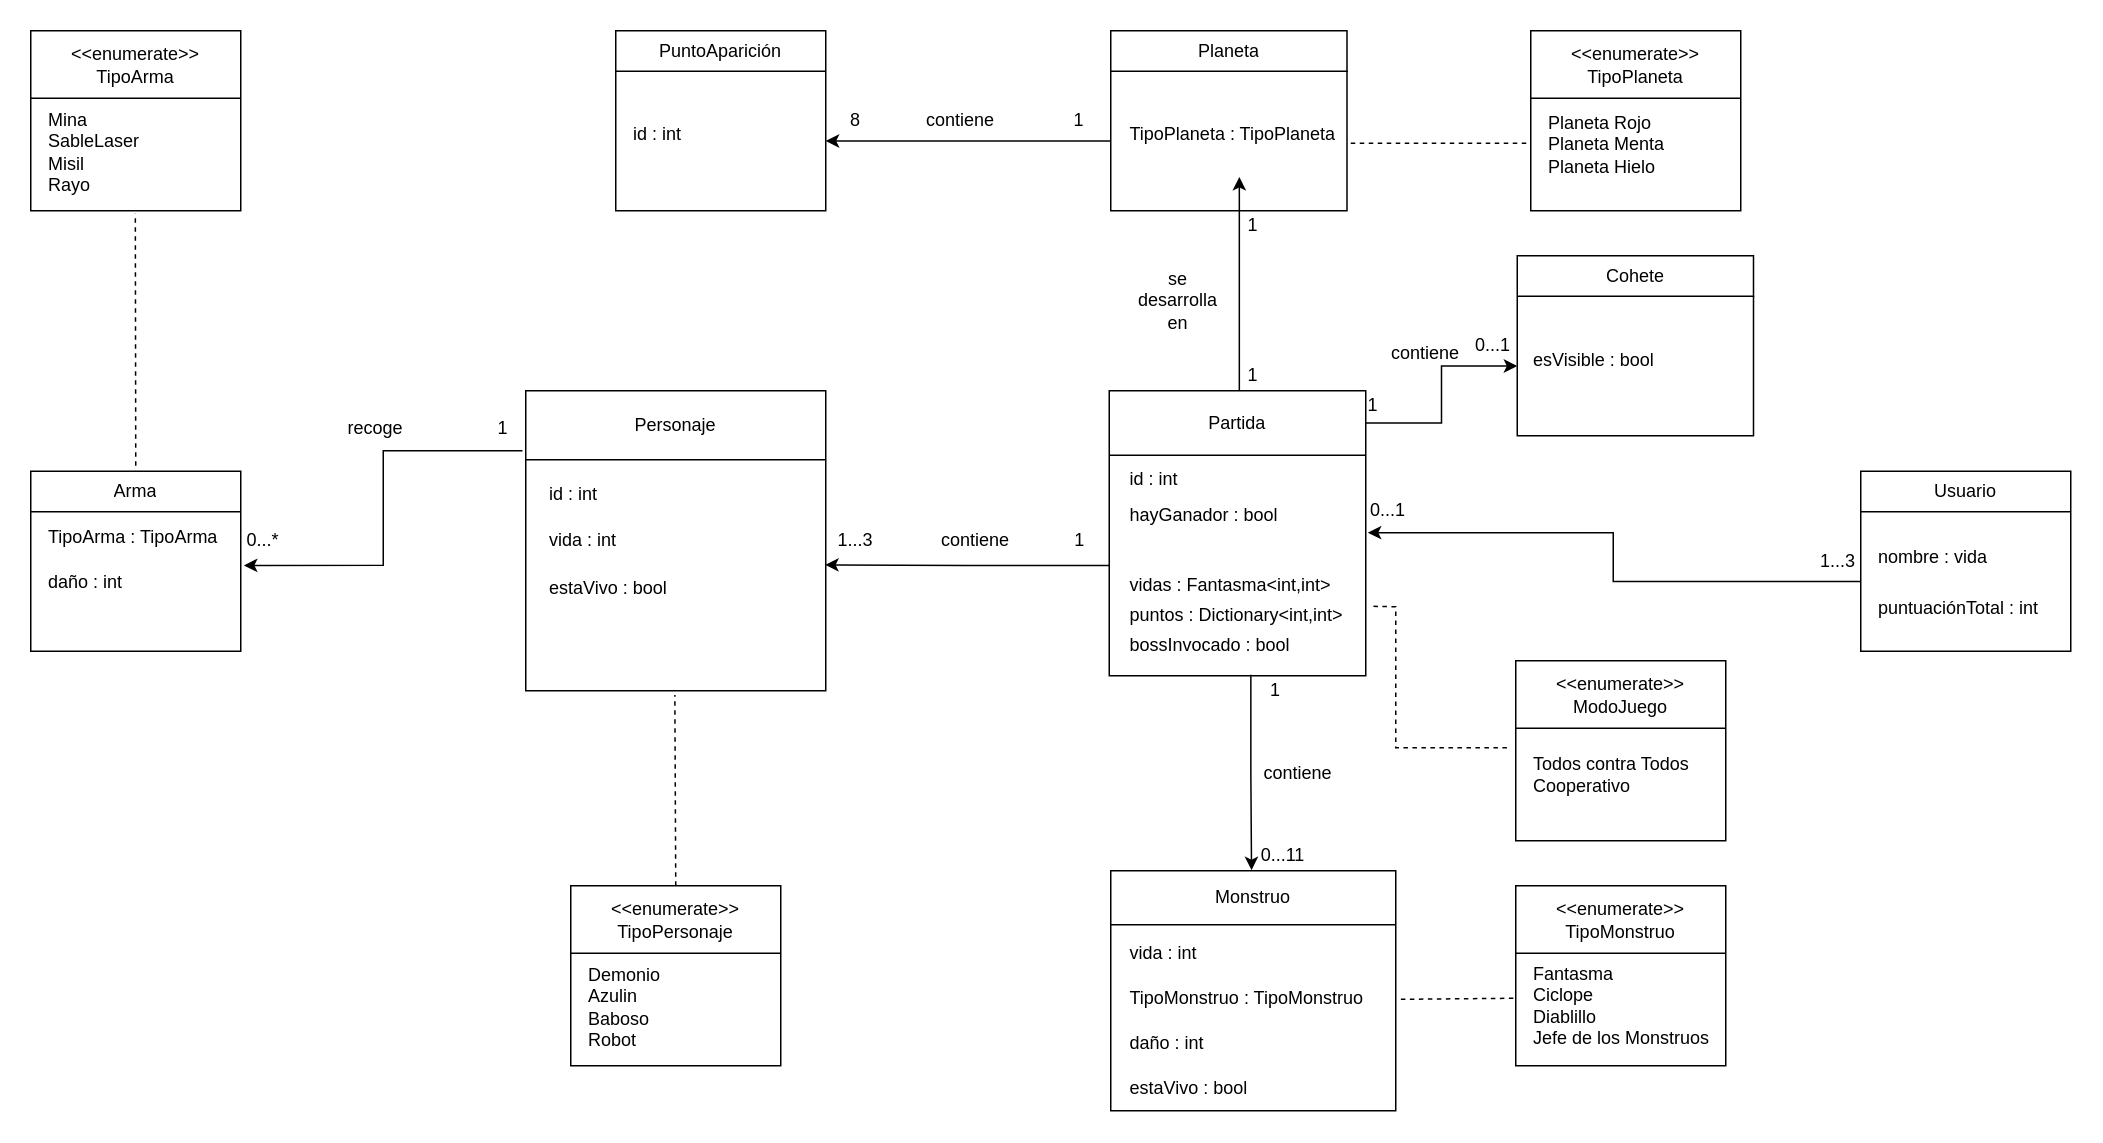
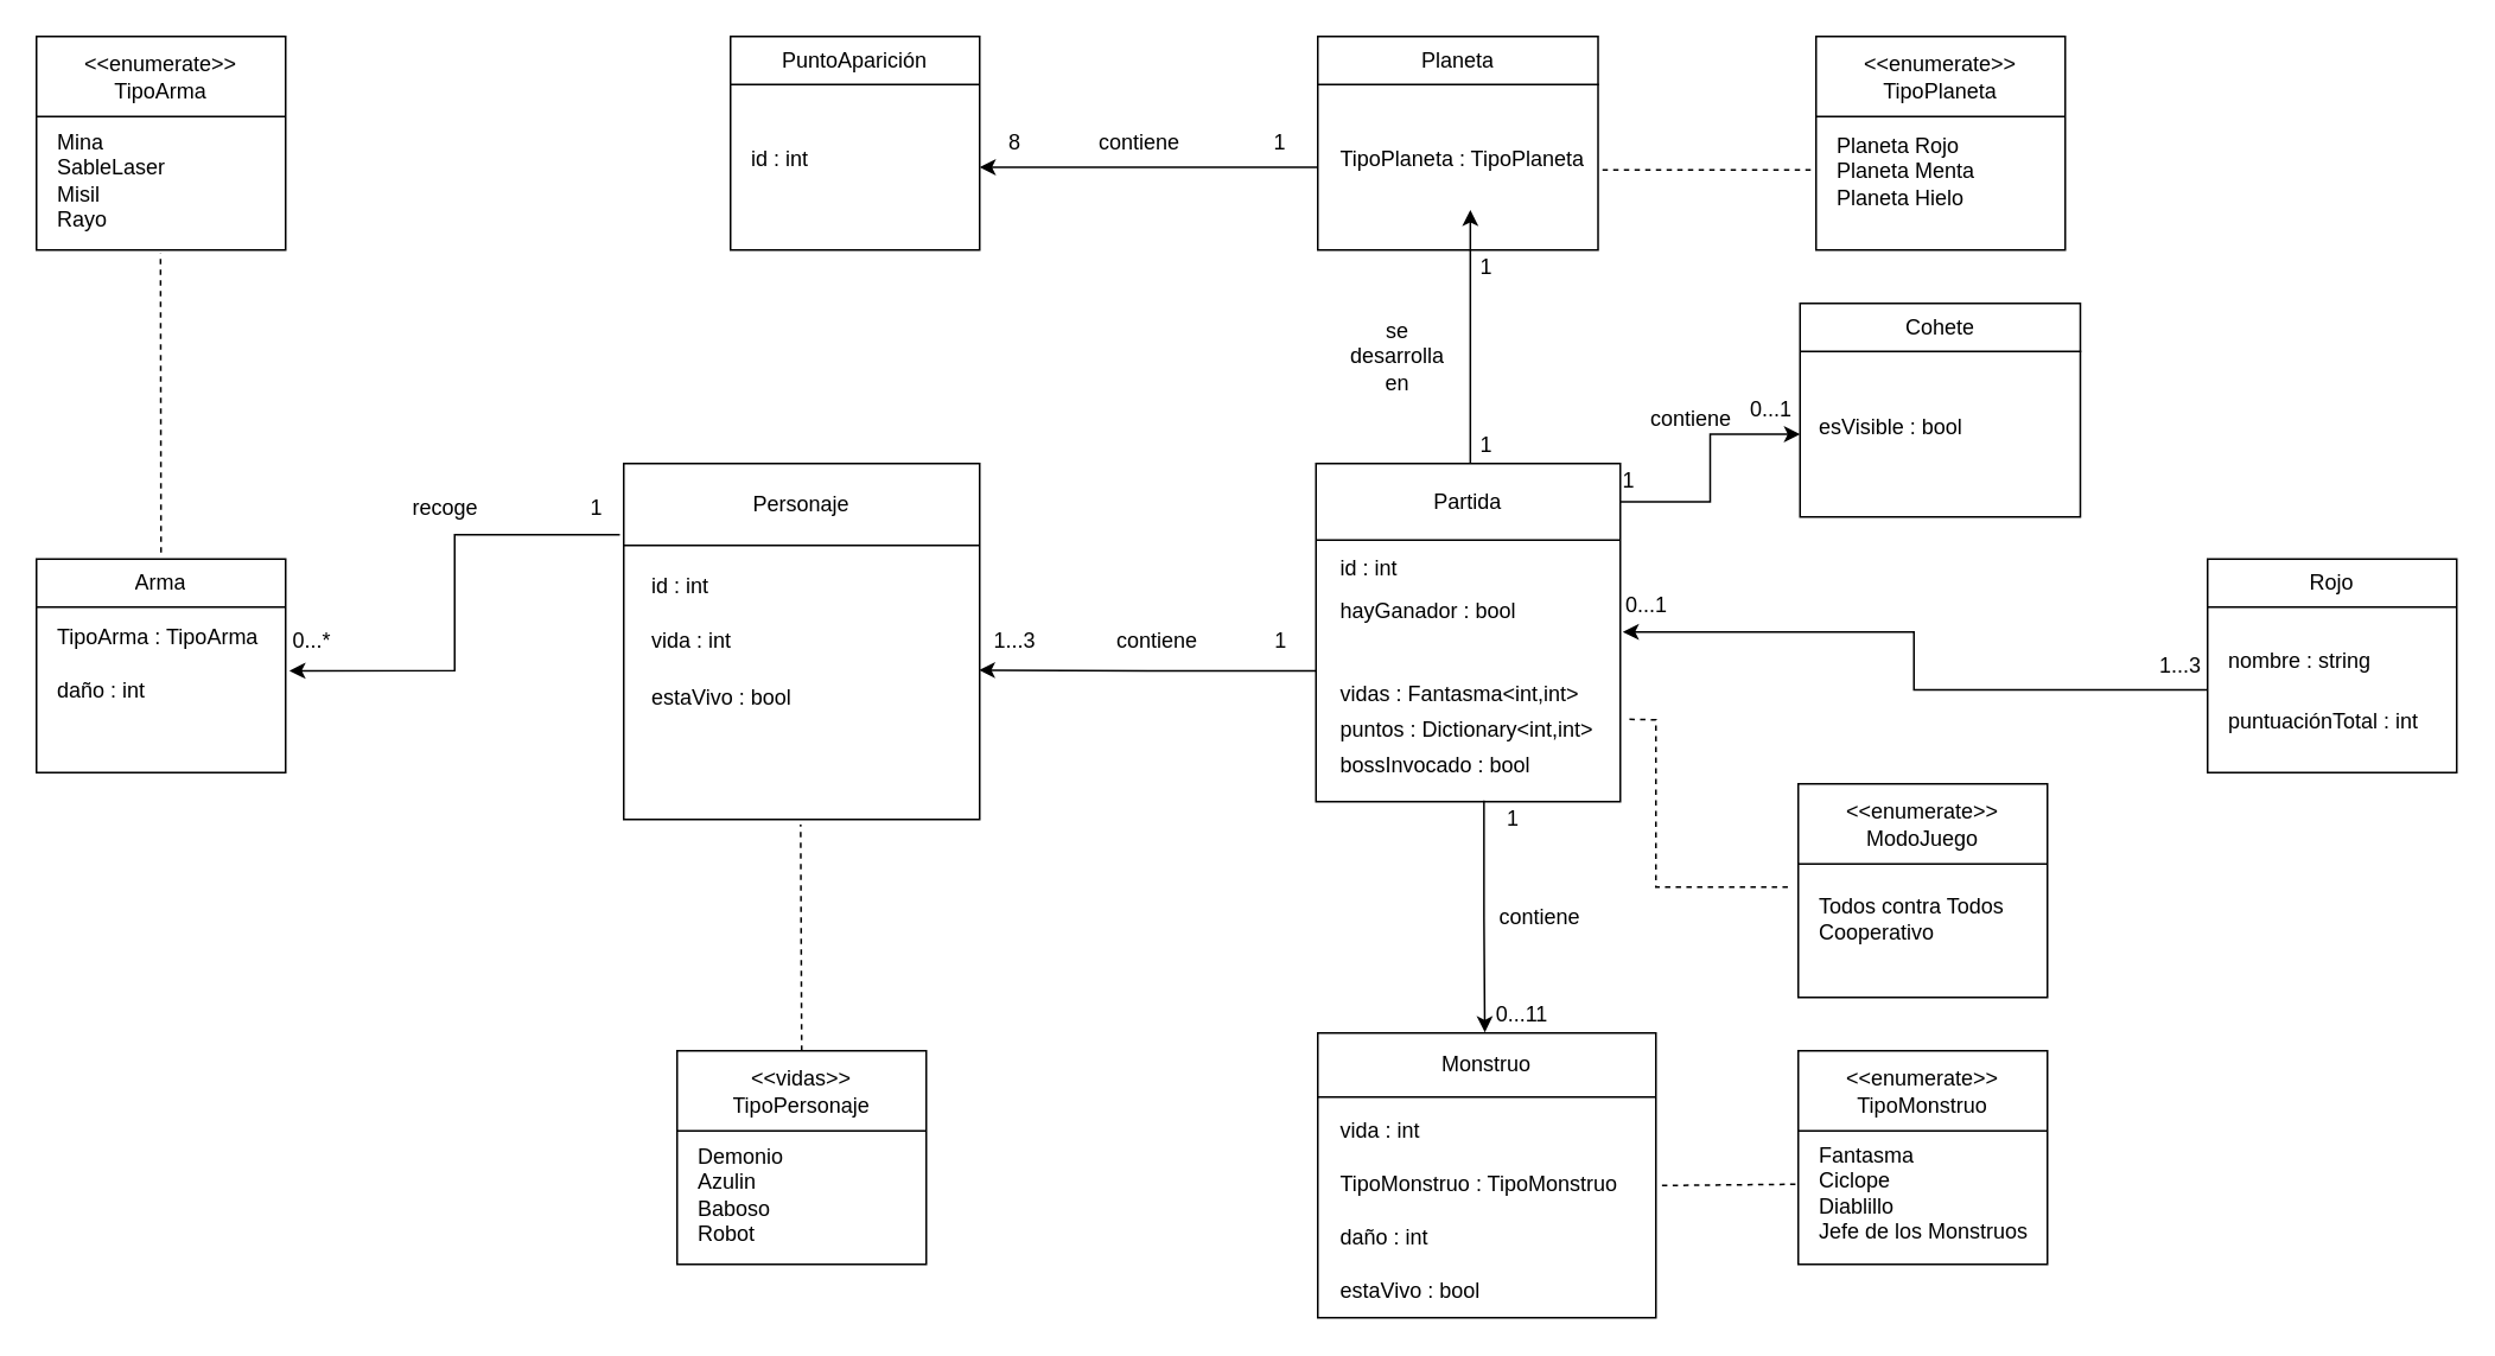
- <mxCell id="130" value="Usuario" style="shape=partialRectangle;html=1;whiteSpace=wrap;connectable=0;strokeColor=inherit;overflow=hidden;fillColor=none;top=0;left=0;bottom=0;right=0;pointerEvents=1;" vertex="1" parent="129"><mxGeometry width="140" height="27" as="geometry"><mxRectangle width="140" height="27" as="alternateBounds" /></mxGeometry></mxCell>
+ <mxCell id="130" value="Rojo" style="shape=partialRectangle;html=1;whiteSpace=wrap;connectable=0;strokeColor=inherit;overflow=hidden;fillColor=none;top=0;left=0;bottom=0;right=0;pointerEvents=1;" vertex="1" parent="129"><mxGeometry width="140" height="27" as="geometry"><mxRectangle width="140" height="27" as="alternateBounds" /></mxGeometry></mxCell>
- <mxCell id="133" value="nombre : vida" style="text;html=1;strokeColor=none;fillColor=none;align=left;verticalAlign=middle;whiteSpace=wrap;rounded=0;" vertex="1" parent="127"><mxGeometry x="10" y="46.36" width="120" height="22.5" as="geometry" /></mxCell>
+ <mxCell id="133" value="nombre : string" style="text;html=1;strokeColor=none;fillColor=none;align=left;verticalAlign=middle;whiteSpace=wrap;rounded=0;" vertex="1" parent="127"><mxGeometry x="10" y="46.36" width="120" height="22.5" as="geometry" /></mxCell>
- <mxCell id="66" value="&lt;div&gt;&amp;lt;&amp;lt;enumerate&amp;gt;&amp;gt;&lt;br&gt;&lt;/div&gt;&lt;div&gt;TipoPersonaje&lt;/div&gt;" style="shape=partialRectangle;html=1;whiteSpace=wrap;connectable=0;strokeColor=inherit;overflow=hidden;fillColor=none;top=0;left=0;bottom=0;right=0;pointerEvents=1;" vertex="1" parent="65"><mxGeometry width="140" height="45" as="geometry"><mxRectangle width="140" height="45" as="alternateBounds" /></mxGeometry></mxCell>
+ <mxCell id="66" value="&lt;div&gt;&amp;lt;&amp;lt;vidas&amp;gt;&amp;gt;&lt;br&gt;&lt;/div&gt;&lt;div&gt;TipoPersonaje&lt;/div&gt;" style="shape=partialRectangle;html=1;whiteSpace=wrap;connectable=0;strokeColor=inherit;overflow=hidden;fillColor=none;top=0;left=0;bottom=0;right=0;pointerEvents=1;" vertex="1" parent="65"><mxGeometry width="140" height="45" as="geometry"><mxRectangle width="140" height="45" as="alternateBounds" /></mxGeometry></mxCell>
